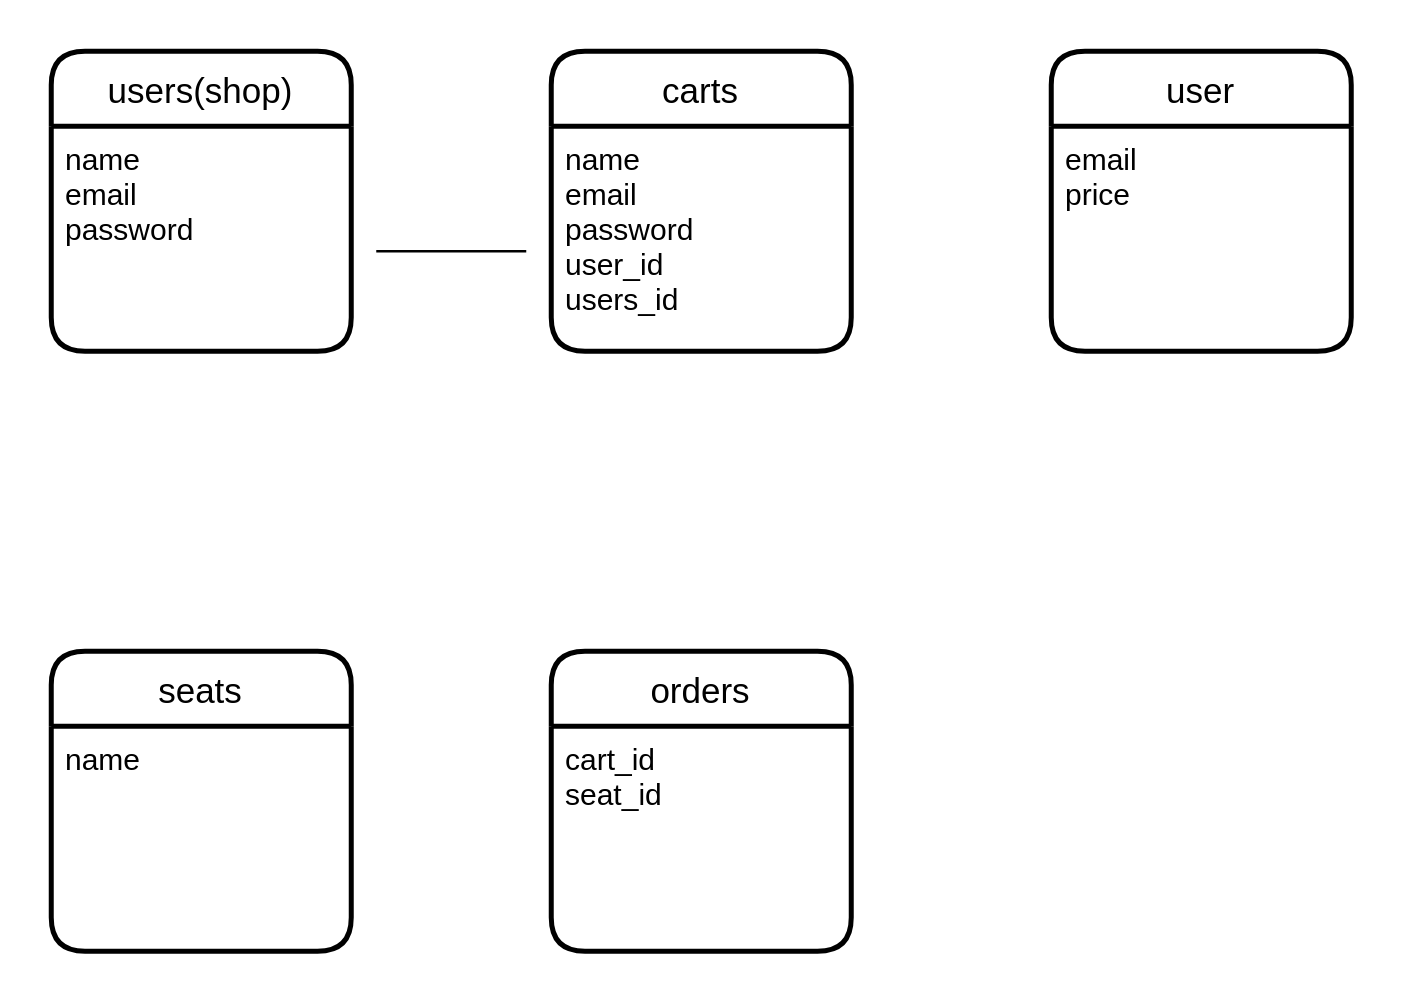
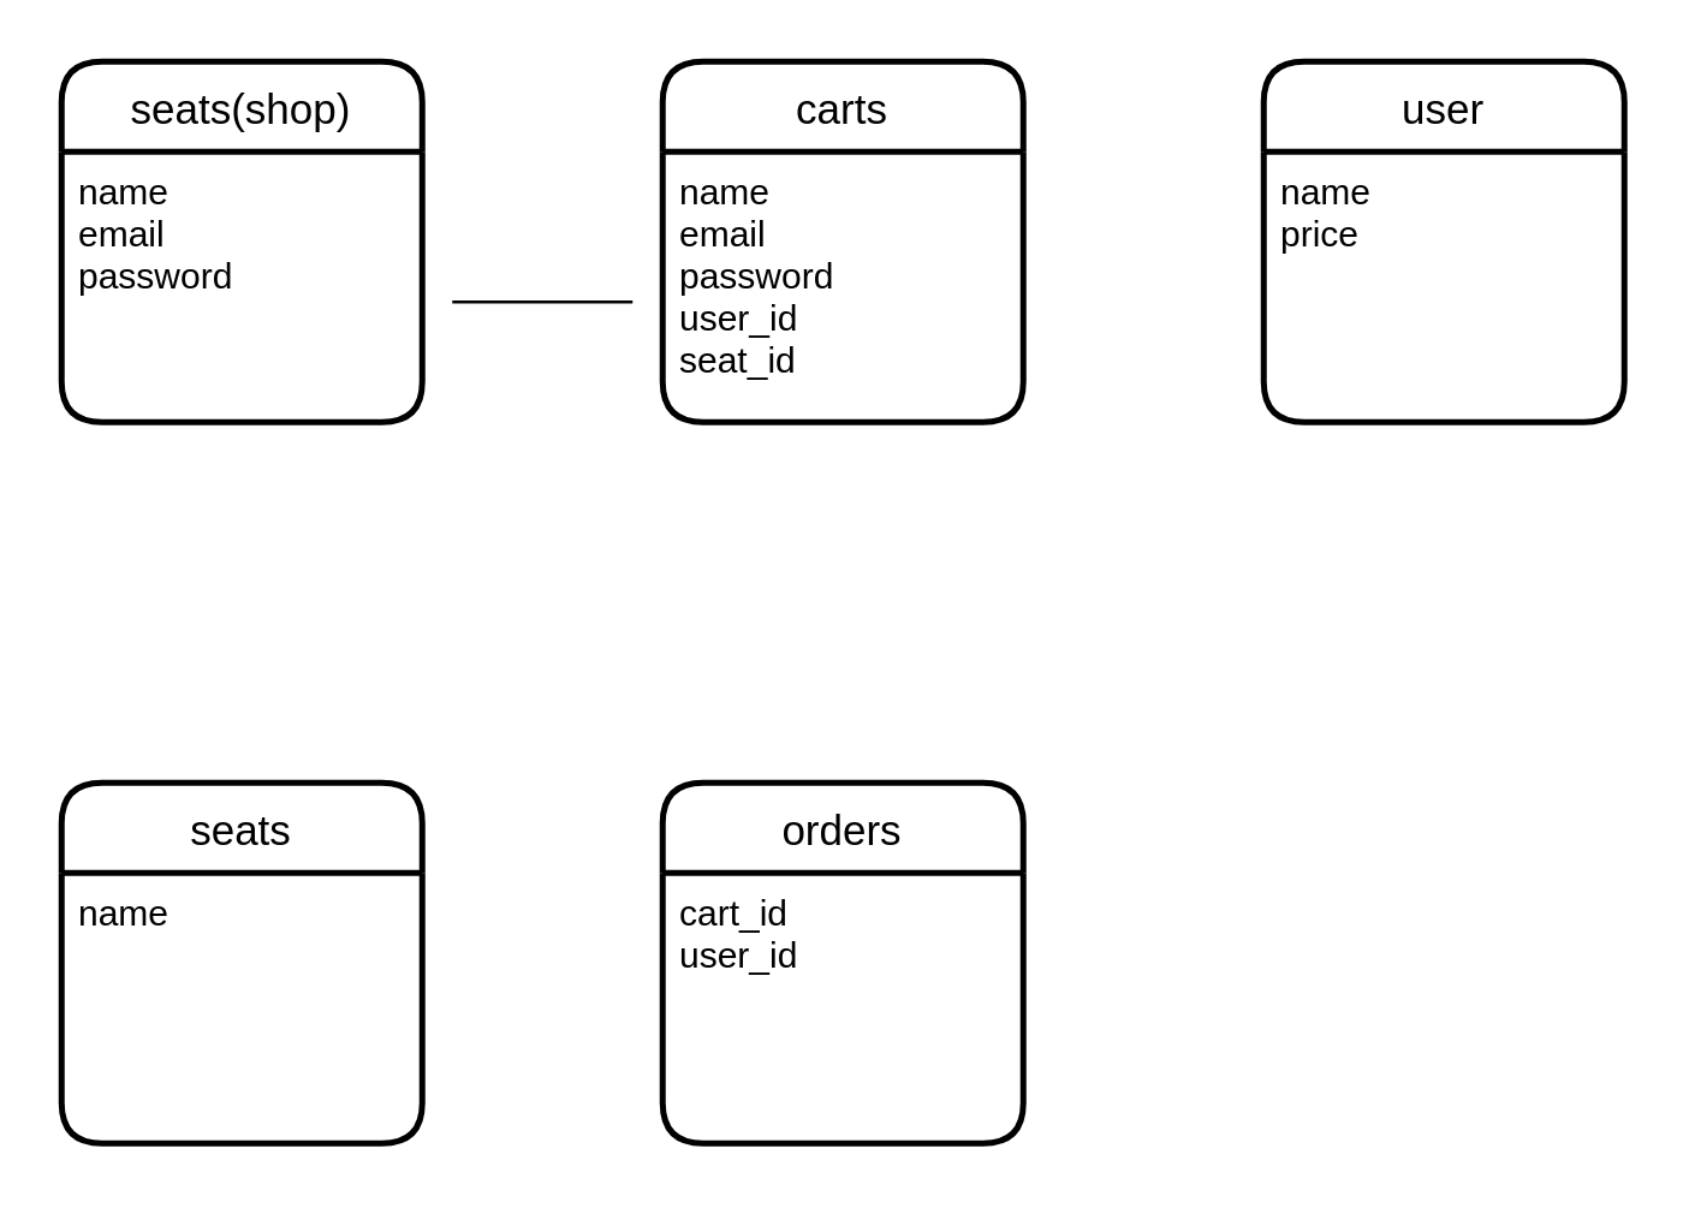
- <mxCell id="2" value="users(shop)" style="swimlane;childLayout=stackLayout;horizontal=1;startSize=30;horizontalStack=0;rounded=1;fontSize=14;fontStyle=0;strokeWidth=2;resizeParent=0;resizeLast=1;shadow=0;dashed=0;align=center;" parent="1" vertex="1"><mxGeometry x="20" y="20" width="120" height="120" as="geometry" /></mxCell>
+ <mxCell id="2" value="seats(shop)" style="swimlane;childLayout=stackLayout;horizontal=1;startSize=30;horizontalStack=0;rounded=1;fontSize=14;fontStyle=0;strokeWidth=2;resizeParent=0;resizeLast=1;shadow=0;dashed=0;align=center;" parent="1" vertex="1"><mxGeometry x="20" y="20" width="120" height="120" as="geometry" /></mxCell>
- <mxCell id="5" value="name&#10;email&#10;password&#10;user_id&#10;users_id" style="align=left;strokeColor=none;fillColor=none;spacingLeft=4;fontSize=12;verticalAlign=top;resizable=0;rotatable=0;part=1;" vertex="1" parent="4"><mxGeometry y="30" width="120" height="90" as="geometry" /></mxCell>
+ <mxCell id="5" value="name&#10;email&#10;password&#10;user_id&#10;seat_id" style="align=left;strokeColor=none;fillColor=none;spacingLeft=4;fontSize=12;verticalAlign=top;resizable=0;rotatable=0;part=1;" vertex="1" parent="4"><mxGeometry y="30" width="120" height="90" as="geometry" /></mxCell>
- <mxCell id="7" value="email&#10;price&#10;" style="align=left;strokeColor=none;fillColor=none;spacingLeft=4;fontSize=12;verticalAlign=top;resizable=0;rotatable=0;part=1;" vertex="1" parent="6"><mxGeometry y="30" width="120" height="90" as="geometry" /></mxCell>
+ <mxCell id="7" value="name&#10;price&#10;" style="align=left;strokeColor=none;fillColor=none;spacingLeft=4;fontSize=12;verticalAlign=top;resizable=0;rotatable=0;part=1;" vertex="1" parent="6"><mxGeometry y="30" width="120" height="90" as="geometry" /></mxCell>
- <mxCell id="11" value="cart_id&#10;seat_id" style="align=left;strokeColor=none;fillColor=none;spacingLeft=4;fontSize=12;verticalAlign=top;resizable=0;rotatable=0;part=1;" vertex="1" parent="10"><mxGeometry y="30" width="120" height="90" as="geometry" /></mxCell>
+ <mxCell id="11" value="cart_id&#10;user_id" style="align=left;strokeColor=none;fillColor=none;spacingLeft=4;fontSize=12;verticalAlign=top;resizable=0;rotatable=0;part=1;" vertex="1" parent="10"><mxGeometry y="30" width="120" height="90" as="geometry" /></mxCell>
